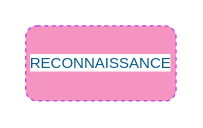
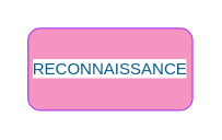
- <mxCell id="2" value="&lt;span style=&quot;background-color: rgb(255 , 255 , 255)&quot;&gt;RECONNAISSANCE&lt;/span&gt;" style="rounded=1;whiteSpace=wrap;html=1;sketch=0;fontColor=#095C86;strokeColor=#AF45ED;fillColor=#F694C1;dashed=1;" vertex="1" parent="1"><mxGeometry x="20" y="20" width="120" height="60" as="geometry" /></mxCell>
+ <mxCell id="2" value="&lt;span style=&quot;background-color: rgb(255 , 255 , 255)&quot;&gt;RECONNAISSANCE&lt;/span&gt;" style="rounded=1;whiteSpace=wrap;html=1;sketch=0;fontColor=#095C86;strokeColor=#AF45ED;fillColor=#F694C1;" vertex="1" parent="1"><mxGeometry x="20" y="20" width="120" height="60" as="geometry" /></mxCell>
